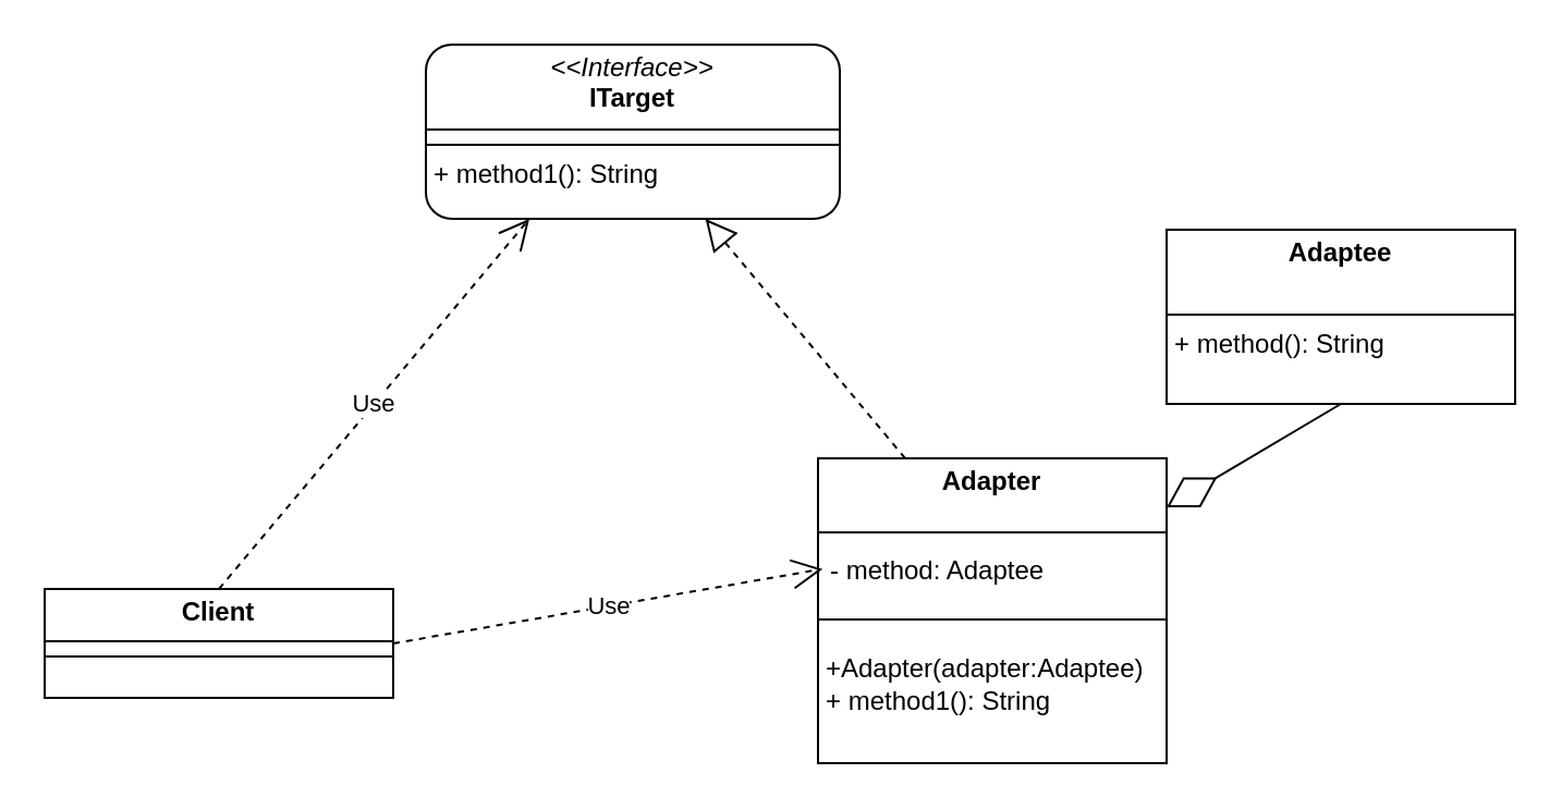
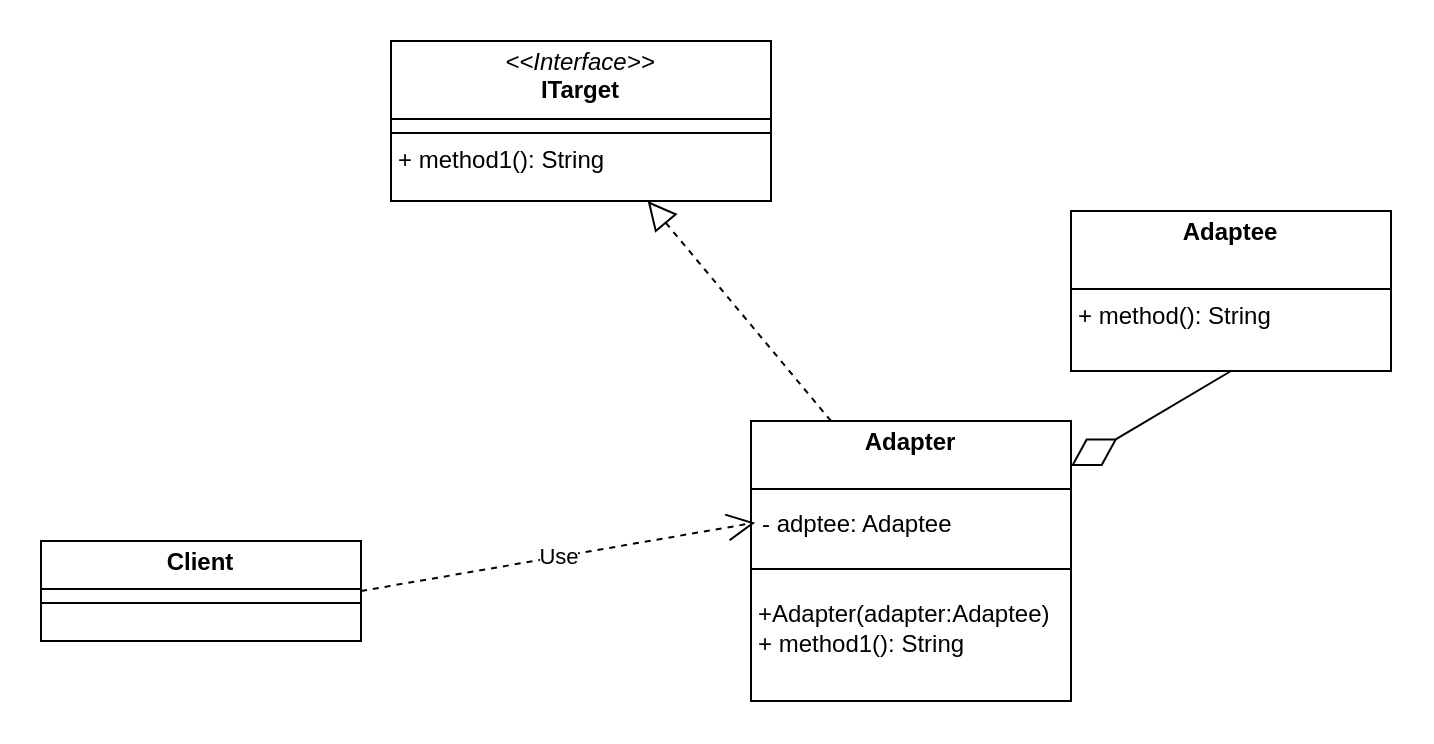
- <mxCell id="4" value="&lt;p style=&quot;margin:0px;margin-top:4px;text-align:center;&quot;&gt;&lt;i&gt;&amp;lt;&amp;lt;Interface&amp;gt;&amp;gt;&lt;/i&gt;&lt;br&gt;&lt;b&gt;ITarget&lt;/b&gt;&lt;br&gt;&lt;/p&gt;&lt;hr size=&quot;1&quot; style=&quot;border-style:solid;&quot;&gt;&lt;hr size=&quot;1&quot; style=&quot;border-style:solid;&quot;&gt;&lt;p style=&quot;margin:0px;margin-left:4px;&quot;&gt;+ method1(): String&lt;/p&gt;" style="verticalAlign=top;align=left;overflow=fill;html=1;whiteSpace=wrap;rounded=1;" vertex="1" parent="1"><mxGeometry x="195" y="20" width="190" height="80" as="geometry" /></mxCell>
+ <mxCell id="4" value="&lt;p style=&quot;margin:0px;margin-top:4px;text-align:center;&quot;&gt;&lt;i&gt;&amp;lt;&amp;lt;Interface&amp;gt;&amp;gt;&lt;/i&gt;&lt;br&gt;&lt;b&gt;ITarget&lt;/b&gt;&lt;br&gt;&lt;/p&gt;&lt;hr size=&quot;1&quot; style=&quot;border-style:solid;&quot;&gt;&lt;hr size=&quot;1&quot; style=&quot;border-style:solid;&quot;&gt;&lt;p style=&quot;margin:0px;margin-left:4px;&quot;&gt;+ method1(): String&lt;/p&gt;" style="verticalAlign=top;align=left;overflow=fill;html=1;whiteSpace=wrap;" vertex="1" parent="1"><mxGeometry x="195" y="20" width="190" height="80" as="geometry" /></mxCell>
- <mxCell id="7" value="Use" style="endArrow=open;endSize=12;dashed=1;html=1;rounded=0;exitX=0.5;exitY=0;exitDx=0;exitDy=0;entryX=0.25;entryY=1;entryDx=0;entryDy=0;" edge="1" parent="1" source="6" target="4"><mxGeometry width="160" relative="1" as="geometry"><mxPoint x="65" y="200" as="sourcePoint" /><mxPoint x="225" y="200" as="targetPoint" /></mxGeometry></mxCell>
- <mxCell id="12" value="- method: Adaptee" style="text;strokeColor=none;fillColor=none;align=left;verticalAlign=top;spacingLeft=4;spacingRight=4;overflow=hidden;rotatable=0;points=[[0,0.5],[1,0.5]];portConstraint=eastwest;whiteSpace=wrap;html=1;" vertex="1" parent="1"><mxGeometry x="375" y="248" width="170" height="26" as="geometry" /></mxCell>
+ <mxCell id="12" value="- adptee: Adaptee" style="text;strokeColor=none;fillColor=none;align=left;verticalAlign=top;spacingLeft=4;spacingRight=4;overflow=hidden;rotatable=0;points=[[0,0.5],[1,0.5]];portConstraint=eastwest;whiteSpace=wrap;html=1;" vertex="1" parent="1"><mxGeometry x="375" y="248" width="170" height="26" as="geometry" /></mxCell>
